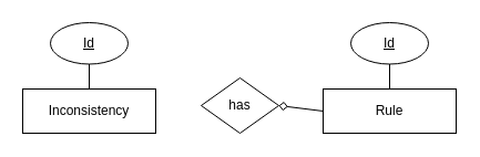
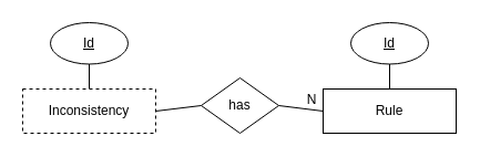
+ <mxCell id="9" value="N" style="text;html=1;align=center;verticalAlign=middle;whiteSpace=wrap;rounded=0;" vertex="1" parent="1"><mxGeometry x="271" y="80" width="20" height="20" as="geometry" /></mxCell>
- <mxCell id="4" style="rounded=0;orthogonalLoop=1;jettySize=auto;html=1;exitX=0;exitY=0.5;exitDx=0;exitDy=0;entryX=1;entryY=0.5;entryDx=0;entryDy=0;endArrow=diamond;endFill=0;" edge="1" parent="1" source="8" target="6"><mxGeometry relative="1" as="geometry"><mxPoint x="341" y="130" as="sourcePoint" /></mxGeometry></mxCell>
+ <mxCell id="4" style="rounded=0;orthogonalLoop=1;jettySize=auto;html=1;exitX=0;exitY=0.5;exitDx=0;exitDy=0;entryX=1;entryY=0.5;entryDx=0;entryDy=0;endArrow=none;endFill=0;" edge="1" parent="1" source="8" target="6"><mxGeometry relative="1" as="geometry"><mxPoint x="341" y="130" as="sourcePoint" /></mxGeometry></mxCell>
+ <mxCell id="5" style="rounded=0;orthogonalLoop=1;jettySize=auto;html=1;exitX=0;exitY=0.5;exitDx=0;exitDy=0;entryX=1;entryY=0.5;entryDx=0;entryDy=0;endArrow=none;endFill=0;" edge="1" parent="1" source="6" target="3"><mxGeometry relative="1" as="geometry" /></mxCell>
- <mxCell id="3" value="Inconsistency" style="rounded=0;whiteSpace=wrap;html=1;" vertex="1" parent="1"><mxGeometry x="20" y="80" width="120" height="40" as="geometry" /></mxCell>
+ <mxCell id="3" value="Inconsistency" style="rounded=0;whiteSpace=wrap;html=1;dashed=1;" vertex="1" parent="1"><mxGeometry x="20" y="80" width="120" height="40" as="geometry" /></mxCell>
